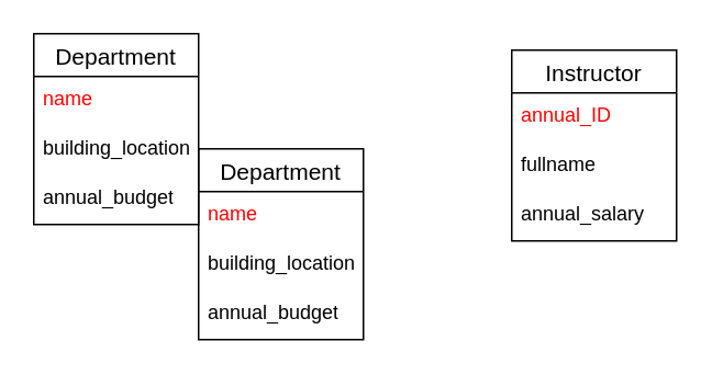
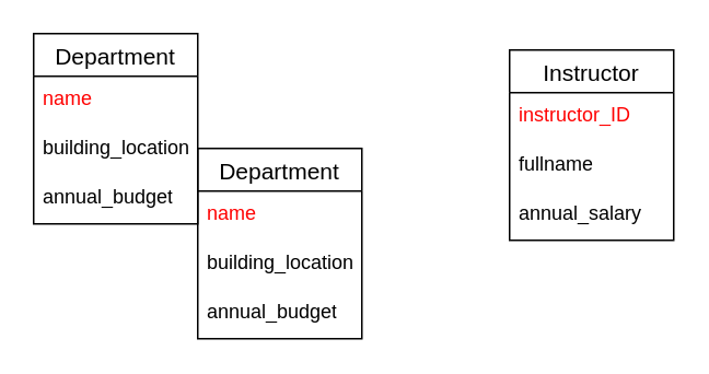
- <mxCell id="7" value="annual_ID" style="text;strokeColor=none;fillColor=none;spacingLeft=4;spacingRight=4;overflow=hidden;rotatable=0;points=[[0,0.5],[1,0.5]];portConstraint=eastwest;fontSize=12;whiteSpace=wrap;html=1;fontColor=light-dark(#ff0000, #ededed);" vertex="1" parent="6"><mxGeometry y="26" width="100" height="30" as="geometry" /></mxCell>
+ <mxCell id="7" value="instructor_ID" style="text;strokeColor=none;fillColor=none;spacingLeft=4;spacingRight=4;overflow=hidden;rotatable=0;points=[[0,0.5],[1,0.5]];portConstraint=eastwest;fontSize=12;whiteSpace=wrap;html=1;fontColor=light-dark(#ff0000, #ededed);" vertex="1" parent="6"><mxGeometry y="26" width="100" height="30" as="geometry" /></mxCell>
